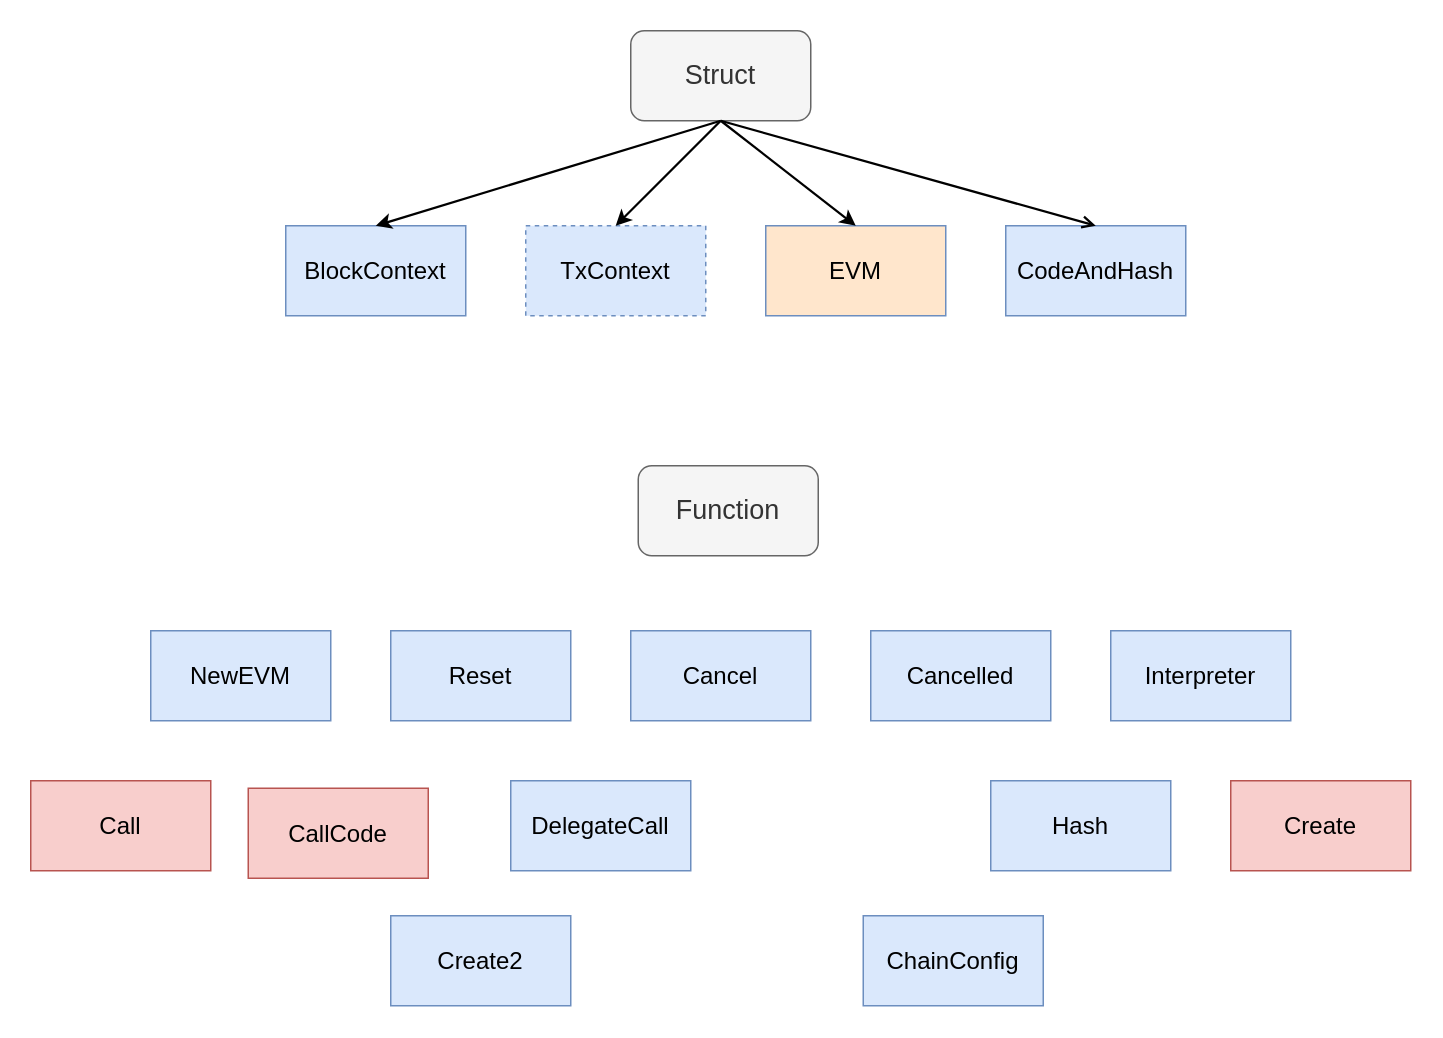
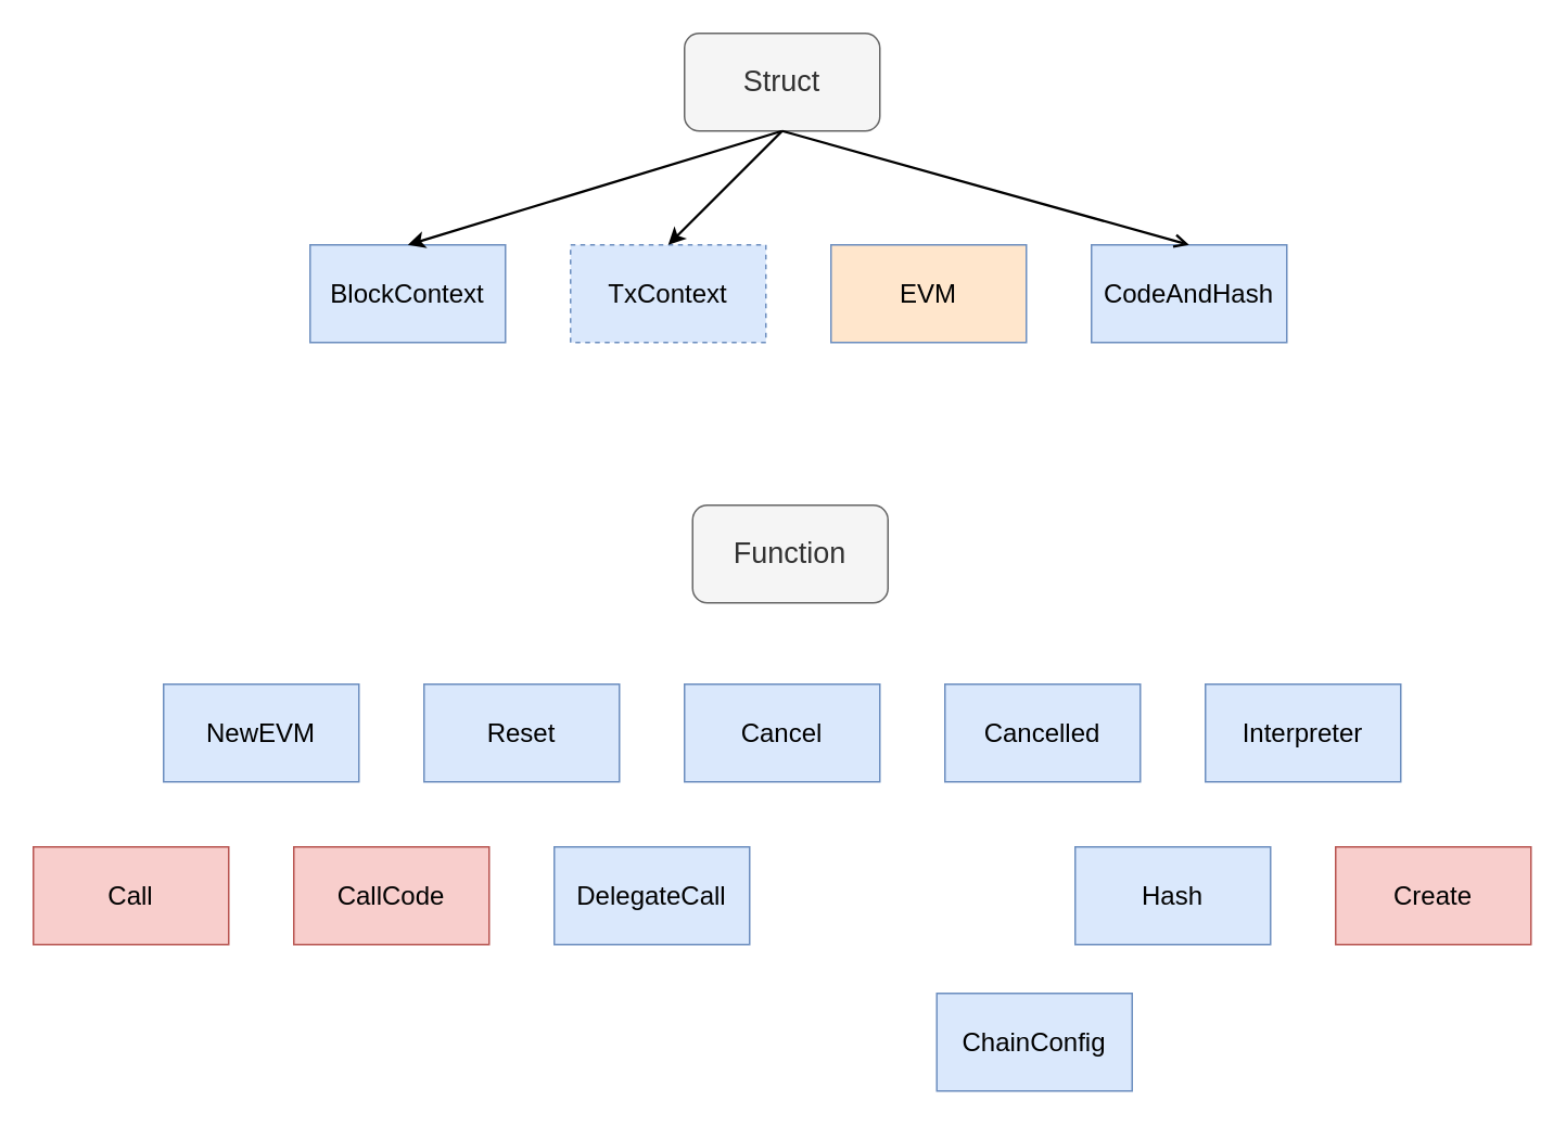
- <mxCell id="7" value="" style="endArrow=classic;html=1;rounded=0;fontSize=16;strokeWidth=1.5;entryX=0.5;entryY=0;entryDx=0;entryDy=0;exitX=0.5;exitY=1;exitDx=0;exitDy=0;" edge="1" parent="1" source="2" target="5"><mxGeometry width="50" height="50" relative="1" as="geometry"><mxPoint x="530" y="80" as="sourcePoint" /><mxPoint x="340" y="160" as="targetPoint" /></mxGeometry></mxCell>
- <mxCell id="15" value="&lt;span style=&quot;font-size: 16px;&quot;&gt;CallCode&lt;/span&gt;" style="rounded=0;whiteSpace=wrap;html=1;fontSize=18;fillColor=#f8cecc;strokeColor=#b85450;" vertex="1" parent="1"><mxGeometry x="165" y="525" width="120" height="60" as="geometry" /></mxCell>
+ <mxCell id="15" value="&lt;span style=&quot;font-size: 16px;&quot;&gt;CallCode&lt;/span&gt;" style="rounded=0;whiteSpace=wrap;html=1;fontSize=18;fillColor=#f8cecc;strokeColor=#b85450;" vertex="1" parent="1"><mxGeometry x="180" y="520" width="120" height="60" as="geometry" /></mxCell>
- <mxCell id="22" value="&lt;span style=&quot;font-size: 16px;&quot;&gt;Create2&lt;/span&gt;" style="rounded=0;whiteSpace=wrap;html=1;fontSize=18;fillColor=#dae8fc;strokeColor=#6c8ebf;" vertex="1" parent="1"><mxGeometry x="260" y="610" width="120" height="60" as="geometry" /></mxCell>
